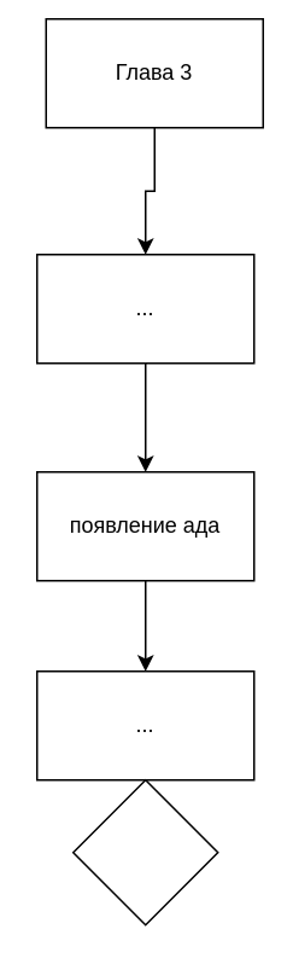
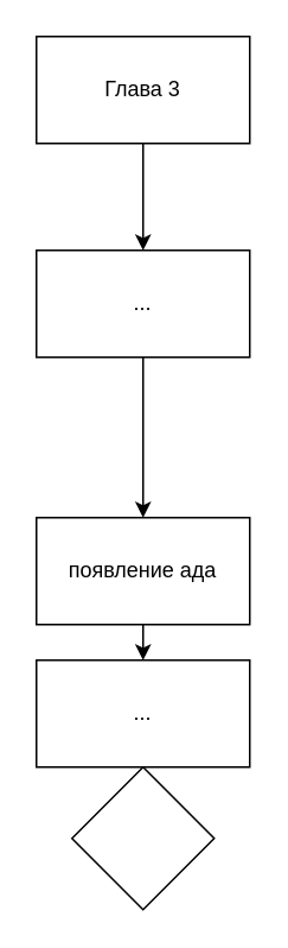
- <mxCell id="3" value="Глава 3" style="rounded=0;whiteSpace=wrap;html=1;" vertex="1" parent="1"><mxGeometry x="25" y="10" width="120" height="60" as="geometry" /></mxCell>
+ <mxCell id="3" value="Глава 3" style="rounded=0;whiteSpace=wrap;html=1;" vertex="1" parent="1"><mxGeometry x="20" y="20" width="120" height="60" as="geometry" /></mxCell>
- <mxCell id="7" value="появление ада" style="rounded=0;whiteSpace=wrap;html=1;" vertex="1" parent="1"><mxGeometry x="20" y="260" width="120" height="60" as="geometry" /></mxCell>
+ <mxCell id="7" value="появление ада" style="rounded=0;whiteSpace=wrap;html=1;" vertex="1" parent="1"><mxGeometry x="20" y="290" width="120" height="60" as="geometry" /></mxCell>
